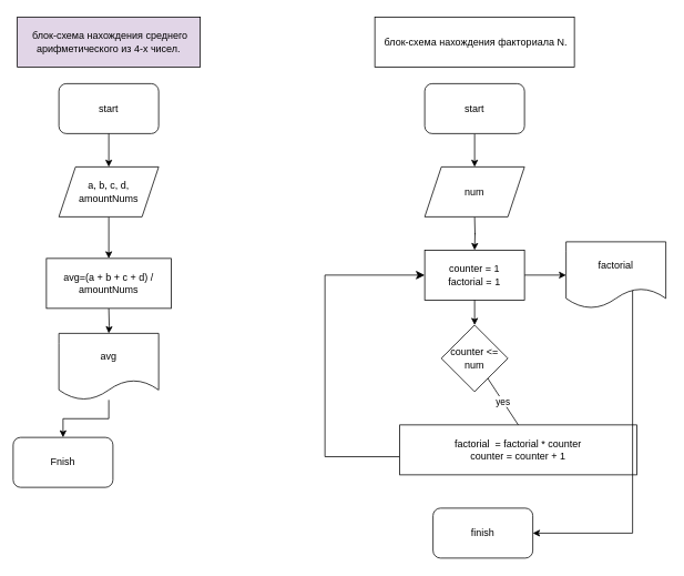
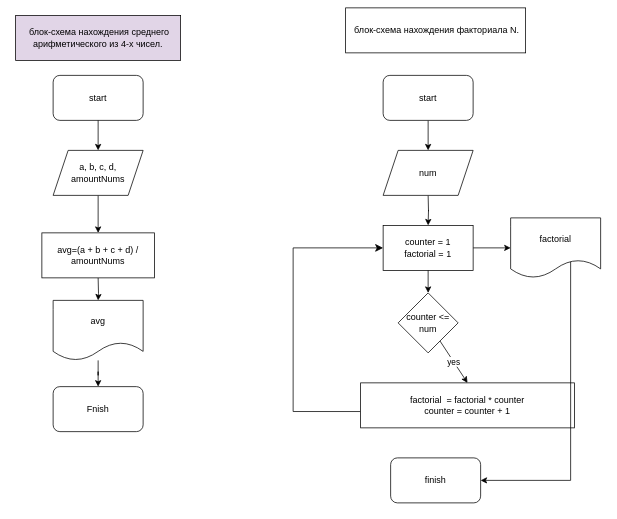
- <mxCell id="10" value="&amp;nbsp;блок-схема нахождения факториала N." style="whiteSpace=wrap;html=1;" parent="1" vertex="1"><mxGeometry x="450" y="20" width="240" height="60" as="geometry" /></mxCell>
+ <mxCell id="10" value="&amp;nbsp;блок-схема нахождения факториала N." style="whiteSpace=wrap;html=1;" parent="1" vertex="1"><mxGeometry x="460" y="10" width="240" height="60" as="geometry" /></mxCell>
- <mxCell id="23" value="yes" style="endArrow=none;html=1;rounded=0;entryX=0.5;entryY=0;entryDx=0;entryDy=0;entryPerimeter=0;" parent="1" source="19" target="20" edge="1"><mxGeometry width="50" height="50" relative="1" as="geometry"><mxPoint x="400" y="430" as="sourcePoint" /><mxPoint x="570" y="500" as="targetPoint" /><Array as="points" /></mxGeometry></mxCell>
+ <mxCell id="23" value="yes" style="endArrow=classic;html=1;rounded=0;entryX=0.5;entryY=0;entryDx=0;entryDy=0;entryPerimeter=0;" parent="1" source="19" target="20" edge="1"><mxGeometry width="50" height="50" relative="1" as="geometry"><mxPoint x="400" y="430" as="sourcePoint" /><mxPoint x="570" y="500" as="targetPoint" /><Array as="points" /></mxGeometry></mxCell>
- <mxCell id="9" value="Fnish" style="whiteSpace=wrap;html=1;rounded=1;" parent="1" vertex="1"><mxGeometry x="15" y="525" width="120" height="60" as="geometry" /></mxCell>
+ <mxCell id="9" value="Fnish" style="whiteSpace=wrap;html=1;rounded=1;" parent="1" vertex="1"><mxGeometry x="70" y="515" width="120" height="60" as="geometry" /></mxCell>
